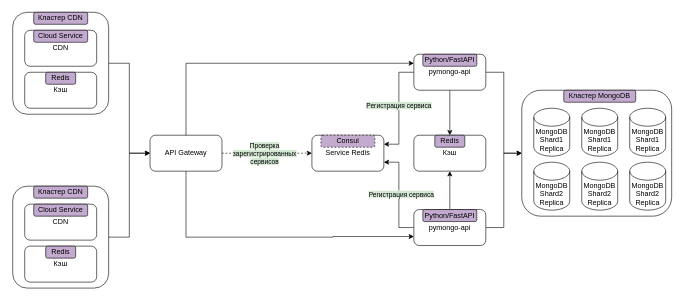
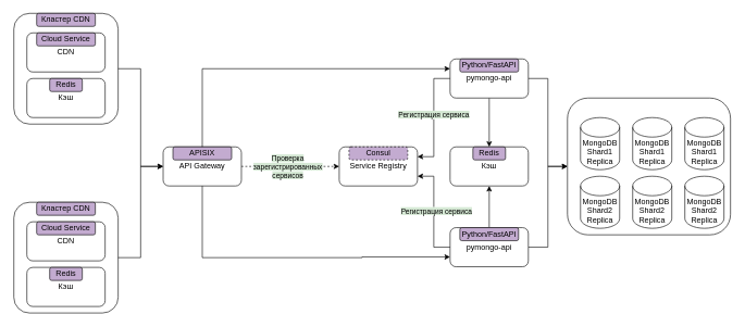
- <mxCell id="23" value="Кластер MongoDB" style="rounded=1;whiteSpace=wrap;html=1;fillColor=#C3ABD0;" parent="21" vertex="1"><mxGeometry x="70" width="120" height="20" as="geometry" /></mxCell>
+ <mxCell id="8" value="APISIX" style="rounded=1;whiteSpace=wrap;html=1;fillColor=#C3ABD0;" parent="6" vertex="1"><mxGeometry x="15" width="90" height="20" as="geometry" /></mxCell>
- <mxCell id="10" value="Service Redis" style="rounded=1;whiteSpace=wrap;html=1;" parent="9" vertex="1"><mxGeometry width="120" height="60" as="geometry" /></mxCell>
+ <mxCell id="10" value="Service Registry" style="rounded=1;whiteSpace=wrap;html=1;" parent="9" vertex="1"><mxGeometry width="120" height="60" as="geometry" /></mxCell>
